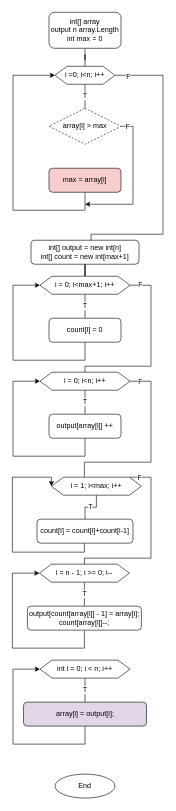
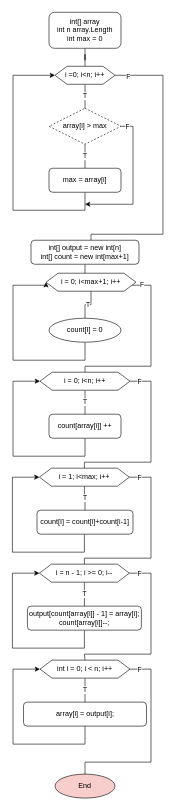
- <mxCell id="3" value="int[] array&lt;br&gt;output n array.Length&lt;br&gt;int max = 0" style="rounded=1;whiteSpace=wrap;html=1;" vertex="1" parent="1"><mxGeometry x="81" y="20" width="120" height="60" as="geometry" /></mxCell>
+ <mxCell id="3" value="int[] array&lt;br&gt;int n array.Length&lt;br&gt;int max = 0" style="rounded=1;whiteSpace=wrap;html=1;" vertex="1" parent="1"><mxGeometry x="81" y="20" width="120" height="60" as="geometry" /></mxCell>
+ <mxCell id="8" value="T" style="edgeStyle=orthogonalEdgeStyle;rounded=0;orthogonalLoop=1;jettySize=auto;html=1;endArrow=none;endFill=0;strokeWidth=1;" edge="1" parent="1" source="11" target="13"><mxGeometry relative="1" as="geometry" /></mxCell>
- <mxCell id="13" value="max = array[i]" style="rounded=1;whiteSpace=wrap;html=1;fillColor=#f8cecc;" vertex="1" parent="1"><mxGeometry x="81" y="280" width="120" height="40" as="geometry" /></mxCell>
+ <mxCell id="13" value="max = array[i]" style="rounded=1;whiteSpace=wrap;html=1;" vertex="1" parent="1"><mxGeometry x="81" y="280" width="120" height="40" as="geometry" /></mxCell>
- <mxCell id="18" value="i = 0; i&amp;lt;max+1; i++" style="shape=hexagon;perimeter=hexagonPerimeter2;whiteSpace=wrap;html=1;fixedSize=1;" vertex="1" parent="1"><mxGeometry x="66" y="460" width="150" height="30" as="geometry" /></mxCell>
+ <mxCell id="18" value="i = 0; i&amp;lt;max+1; i++" style="shape=hexagon;perimeter=hexagonPerimeter2;whiteSpace=wrap;html=1;fixedSize=1;" vertex="1" parent="1"><mxGeometry x="76" y="455" width="150" height="30" as="geometry" /></mxCell>
- <mxCell id="20" value="count[I] = 0" style="rounded=1;whiteSpace=wrap;html=1;" vertex="1" parent="1"><mxGeometry x="81" y="530" width="120" height="40" as="geometry" /></mxCell>
+ <mxCell id="20" value="count[I] = 0" style="ellipse;whiteSpace=wrap;html=1;" vertex="1" parent="1"><mxGeometry x="81" y="530" width="120" height="40" as="geometry" /></mxCell>
- <mxCell id="26" value="output[array[i]] ++" style="rounded=1;whiteSpace=wrap;html=1;" vertex="1" parent="1"><mxGeometry x="81" y="690" width="120" height="40" as="geometry" /></mxCell>
+ <mxCell id="26" value="count[array[i]] ++" style="rounded=1;whiteSpace=wrap;html=1;" vertex="1" parent="1"><mxGeometry x="81" y="690" width="120" height="40" as="geometry" /></mxCell>
- <mxCell id="30" value="i = 1; i&amp;lt;max; i++" style="shape=hexagon;perimeter=hexagonPerimeter2;whiteSpace=wrap;html=1;fixedSize=1;" vertex="1" parent="1"><mxGeometry x="85" y="795" width="150" height="30" as="geometry" /></mxCell>
+ <mxCell id="30" value="i = 1; i&amp;lt;max; i++" style="shape=hexagon;perimeter=hexagonPerimeter2;whiteSpace=wrap;html=1;fixedSize=1;" vertex="1" parent="1"><mxGeometry x="65" y="780" width="150" height="30" as="geometry" /></mxCell>
- <mxCell id="32" value="count[I] = count[i]+count[i-1]" style="rounded=1;whiteSpace=wrap;html=1;" vertex="1" parent="1"><mxGeometry x="61" y="865" width="160" height="40" as="geometry" /></mxCell>
+ <mxCell id="32" value="count[I] = count[i]+count[i-1]" style="rounded=1;whiteSpace=wrap;html=1;" vertex="1" parent="1"><mxGeometry x="61" y="850" width="160" height="40" as="geometry" /></mxCell>
+ <mxCell id="34" style="edgeStyle=orthogonalEdgeStyle;rounded=0;orthogonalLoop=1;jettySize=auto;html=1;entryX=0.5;entryY=0;entryDx=0;entryDy=0;endArrow=none;endFill=0;strokeWidth=1;" edge="1" parent="1" source="36" target="42"><mxGeometry relative="1" as="geometry"><Array as="points"><mxPoint x="251" y="955" /><mxPoint x="251" y="1090" /><mxPoint x="140" y="1090" /></Array></mxGeometry></mxCell>
+ <mxCell id="35" value="F" style="edgeLabel;html=1;align=center;verticalAlign=middle;resizable=0;points=[];" vertex="1" connectable="0" parent="34"><mxGeometry x="-0.788" y="-1" relative="1" as="geometry"><mxPoint x="-15" y="-1" as="offset" /></mxGeometry></mxCell>
+ <mxCell id="40" style="edgeStyle=orthogonalEdgeStyle;rounded=0;orthogonalLoop=1;jettySize=auto;html=1;endArrow=none;endFill=0;strokeWidth=1;" edge="1" parent="1" source="42" target="45"><mxGeometry relative="1" as="geometry"><Array as="points"><mxPoint x="251" y="1115" /><mxPoint x="251" y="1270" /><mxPoint x="141" y="1270" /></Array></mxGeometry></mxCell>
+ <mxCell id="41" value="F" style="edgeLabel;html=1;align=center;verticalAlign=middle;resizable=0;points=[];" vertex="1" connectable="0" parent="40"><mxGeometry x="-0.812" y="-1" relative="1" as="geometry"><mxPoint x="-15" y="-1" as="offset" /></mxGeometry></mxCell>
- <mxCell id="44" value="array[i] = output[i];" style="rounded=1;whiteSpace=wrap;html=1;fillColor=#e1d5e7;" vertex="1" parent="1"><mxGeometry x="38.5" y="1170" width="205" height="40" as="geometry" /></mxCell>
+ <mxCell id="44" value="array[i] = output[i];" style="rounded=1;whiteSpace=wrap;html=1;" vertex="1" parent="1"><mxGeometry x="38.5" y="1170" width="205" height="40" as="geometry" /></mxCell>
- <mxCell id="45" value="End" style="ellipse;whiteSpace=wrap;html=1;" vertex="1" parent="1"><mxGeometry x="91" y="1290" width="100" height="40" as="geometry" /></mxCell>
+ <mxCell id="45" value="End" style="ellipse;whiteSpace=wrap;html=1;fillColor=#f8cecc;" vertex="1" parent="1"><mxGeometry x="91" y="1290" width="100" height="40" as="geometry" /></mxCell>
